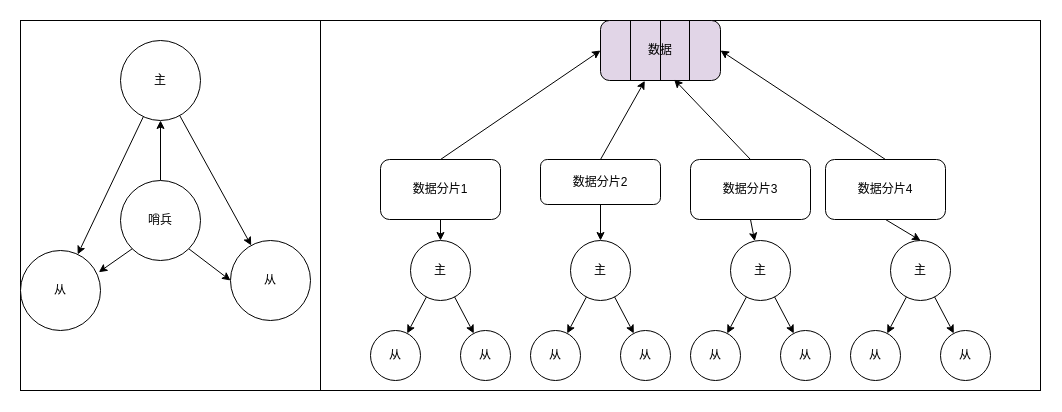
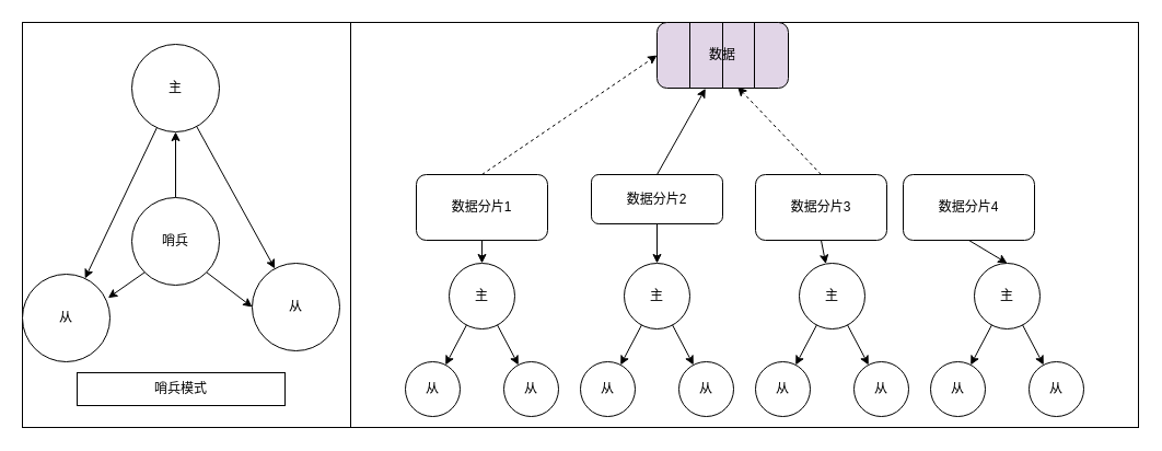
- <mxCell id="35" style="edgeStyle=none;rounded=0;orthogonalLoop=1;jettySize=auto;html=1;exitX=0.5;exitY=0;exitDx=0;exitDy=0;entryX=0;entryY=0.5;entryDx=0;entryDy=0;" edge="1" parent="1" source="37" target="34"><mxGeometry relative="1" as="geometry" /></mxCell>
+ <mxCell id="35" style="edgeStyle=none;rounded=0;orthogonalLoop=1;jettySize=auto;html=1;exitX=0.5;exitY=0;exitDx=0;exitDy=0;entryX=0;entryY=0.5;entryDx=0;entryDy=0;dashed=1;" edge="1" parent="1" source="37" target="34"><mxGeometry relative="1" as="geometry" /></mxCell>
- <mxCell id="42" style="edgeStyle=none;rounded=0;orthogonalLoop=1;jettySize=auto;html=1;exitX=0.5;exitY=0;exitDx=0;exitDy=0;entryX=1;entryY=0.5;entryDx=0;entryDy=0;" edge="1" parent="1" source="44" target="34"><mxGeometry relative="1" as="geometry" /></mxCell>
- <mxCell id="49" style="edgeStyle=none;rounded=0;orthogonalLoop=1;jettySize=auto;html=1;exitX=0.5;exitY=0;exitDx=0;exitDy=0;entryX=0.614;entryY=0.983;entryDx=0;entryDy=0;entryPerimeter=0;" edge="1" parent="1" source="41" target="34"><mxGeometry relative="1" as="geometry" /></mxCell>
+ <mxCell id="49" style="edgeStyle=none;rounded=0;orthogonalLoop=1;jettySize=auto;html=1;exitX=0.5;exitY=0;exitDx=0;exitDy=0;entryX=0.614;entryY=0.983;entryDx=0;entryDy=0;entryPerimeter=0;dashed=1;" edge="1" parent="1" source="41" target="34"><mxGeometry relative="1" as="geometry" /></mxCell>
+ <mxCell id="12" value="哨兵模式" style="rounded=0;whiteSpace=wrap;html=1;" vertex="1" parent="1"><mxGeometry x="70" y="340" width="190" height="30" as="geometry" /></mxCell>
